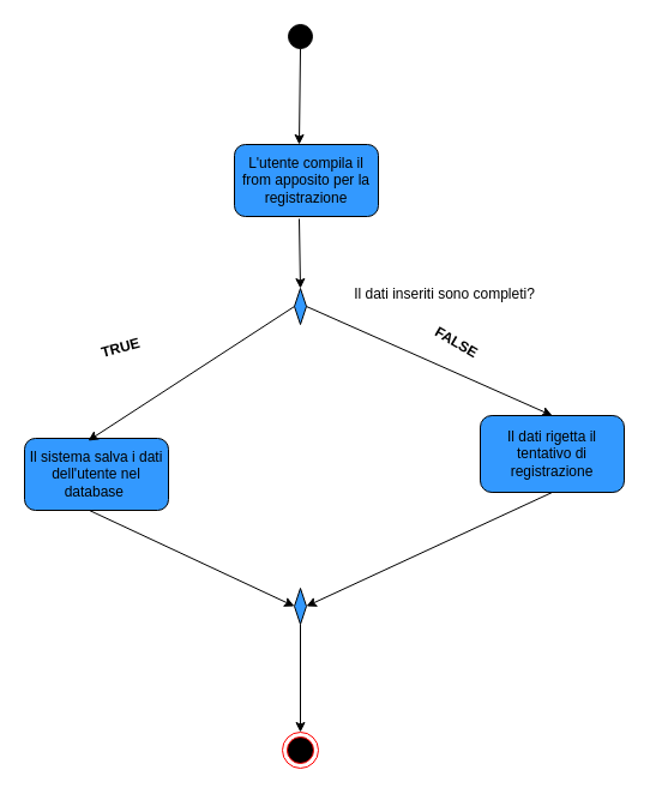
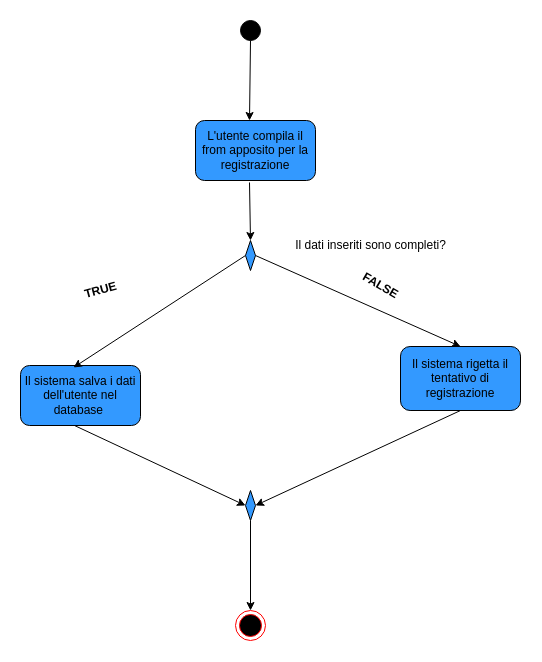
- <mxCell id="6" value="Il dati rigetta il tentativo di registrazione" style="rounded=1;whiteSpace=wrap;html=1;strokeColor=#000000;fillColor=#3399FF;" vertex="1" parent="1"><mxGeometry x="400" y="346" width="120" height="64" as="geometry" /></mxCell>
+ <mxCell id="6" value="Il sistema rigetta il tentativo di registrazione" style="rounded=1;whiteSpace=wrap;html=1;strokeColor=#000000;fillColor=#3399FF;" vertex="1" parent="1"><mxGeometry x="400" y="346" width="120" height="64" as="geometry" /></mxCell>
